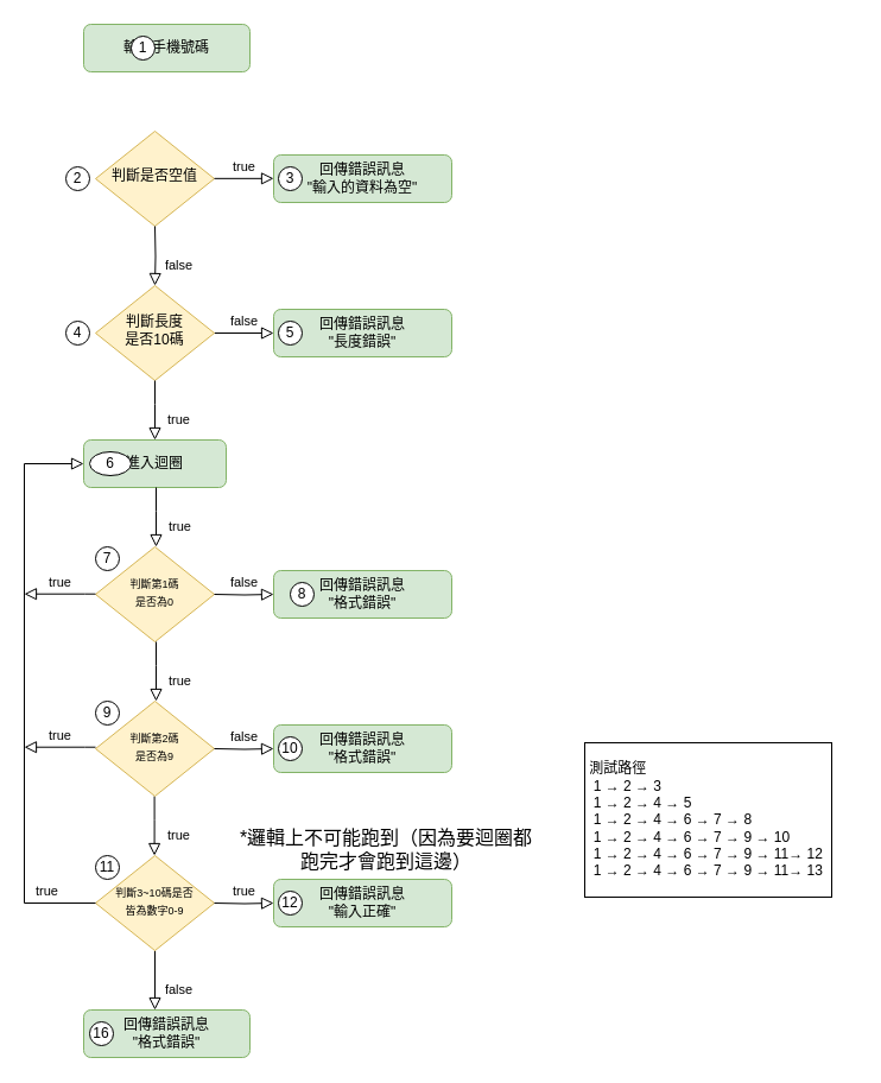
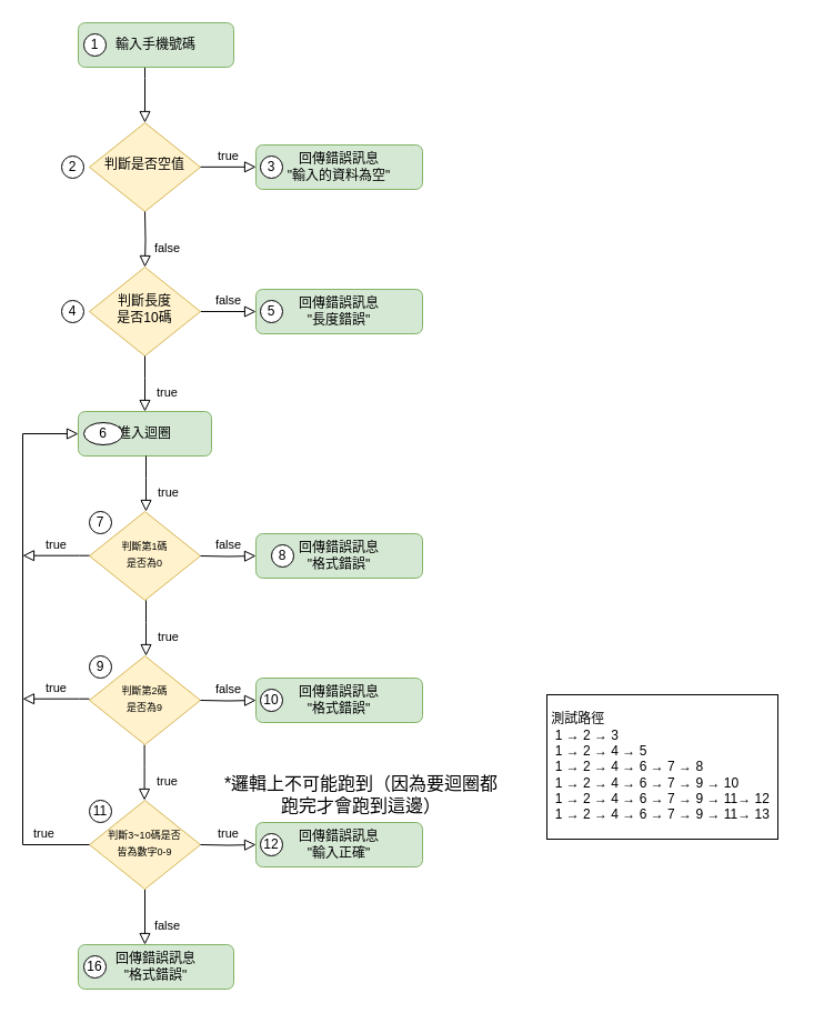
- <mxCell id="31" value="1" style="ellipse;whiteSpace=wrap;html=1;aspect=fixed;" vertex="1" parent="1"><mxGeometry x="110" y="30" width="20" height="20" as="geometry" /></mxCell>
+ <mxCell id="31" value="1" style="ellipse;whiteSpace=wrap;html=1;aspect=fixed;" vertex="1" parent="1"><mxGeometry x="75" y="30" width="20" height="20" as="geometry" /></mxCell>
+ <mxCell id="2" value="" style="rounded=0;html=1;jettySize=auto;orthogonalLoop=1;fontSize=11;endArrow=block;endFill=0;endSize=8;strokeWidth=1;shadow=0;labelBackgroundColor=none;edgeStyle=orthogonalEdgeStyle;" parent="1" source="3" target="4" edge="1"><mxGeometry relative="1" as="geometry"><Array as="points"><mxPoint x="130" y="70" /><mxPoint x="130" y="70" /></Array></mxGeometry></mxCell>
